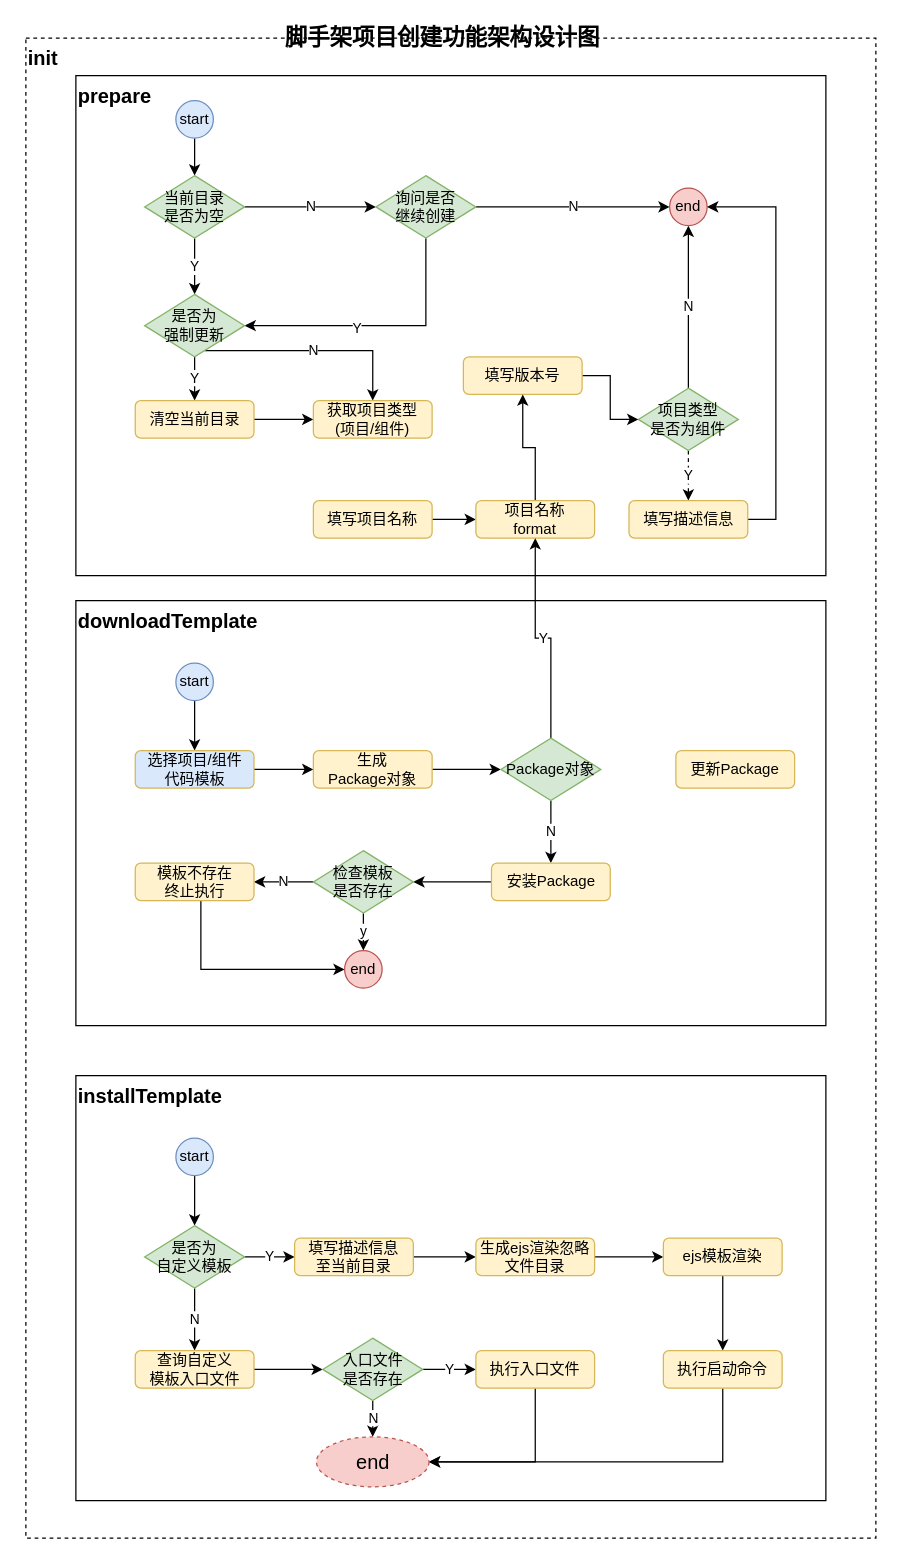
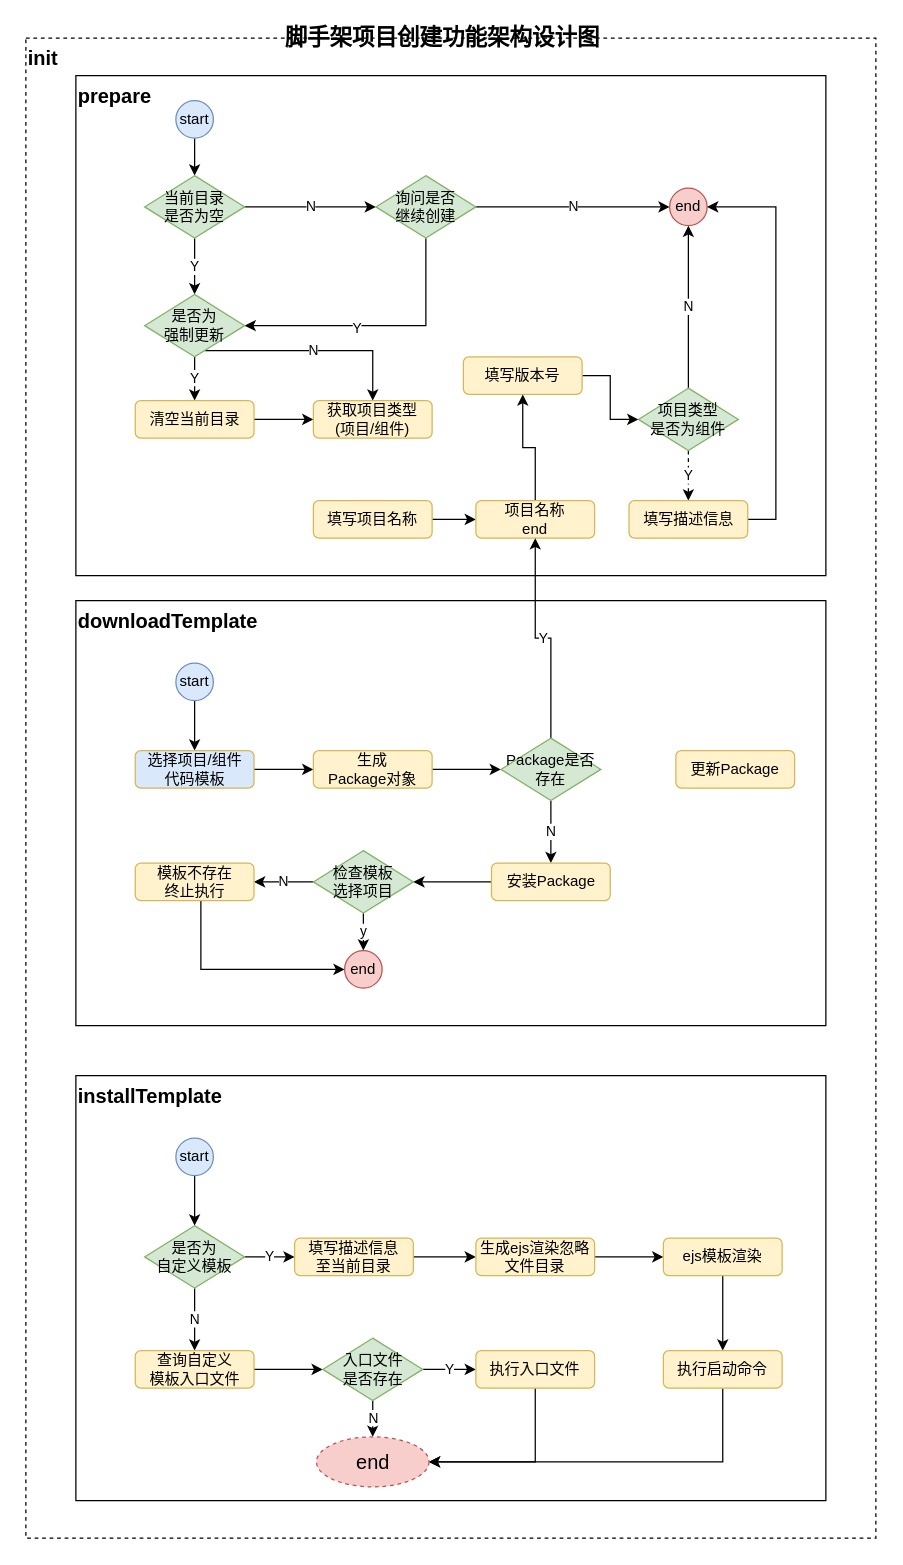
- <mxCell id="28" value="项目名称&lt;br&gt;format" style="rounded=1;whiteSpace=wrap;html=1;align=center;fillColor=#fff2cc;strokeColor=#d6b656;" parent="1" vertex="1"><mxGeometry x="380" y="400" width="95" height="30" as="geometry" /></mxCell>
+ <mxCell id="28" value="项目名称&lt;br&gt;end" style="rounded=1;whiteSpace=wrap;html=1;align=center;fillColor=#fff2cc;strokeColor=#d6b656;" parent="1" vertex="1"><mxGeometry x="380" y="400" width="95" height="30" as="geometry" /></mxCell>
- <mxCell id="40" value="Package对象" style="rhombus;whiteSpace=wrap;html=1;align=center;fillColor=#d5e8d4;strokeColor=#82b366;" parent="1" vertex="1"><mxGeometry x="400" y="590" width="80" height="50" as="geometry" /></mxCell>
+ <mxCell id="40" value="Package是否存在" style="rhombus;whiteSpace=wrap;html=1;align=center;fillColor=#d5e8d4;strokeColor=#82b366;" parent="1" vertex="1"><mxGeometry x="400" y="590" width="80" height="50" as="geometry" /></mxCell>
- <mxCell id="46" value="检查模板&lt;br&gt;是否存在" style="rhombus;whiteSpace=wrap;html=1;align=center;fillColor=#d5e8d4;strokeColor=#82b366;" parent="1" vertex="1"><mxGeometry x="250" y="680" width="80" height="50" as="geometry" /></mxCell>
+ <mxCell id="46" value="检查模板&lt;br&gt;选择项目" style="rhombus;whiteSpace=wrap;html=1;align=center;fillColor=#d5e8d4;strokeColor=#82b366;" parent="1" vertex="1"><mxGeometry x="250" y="680" width="80" height="50" as="geometry" /></mxCell>
